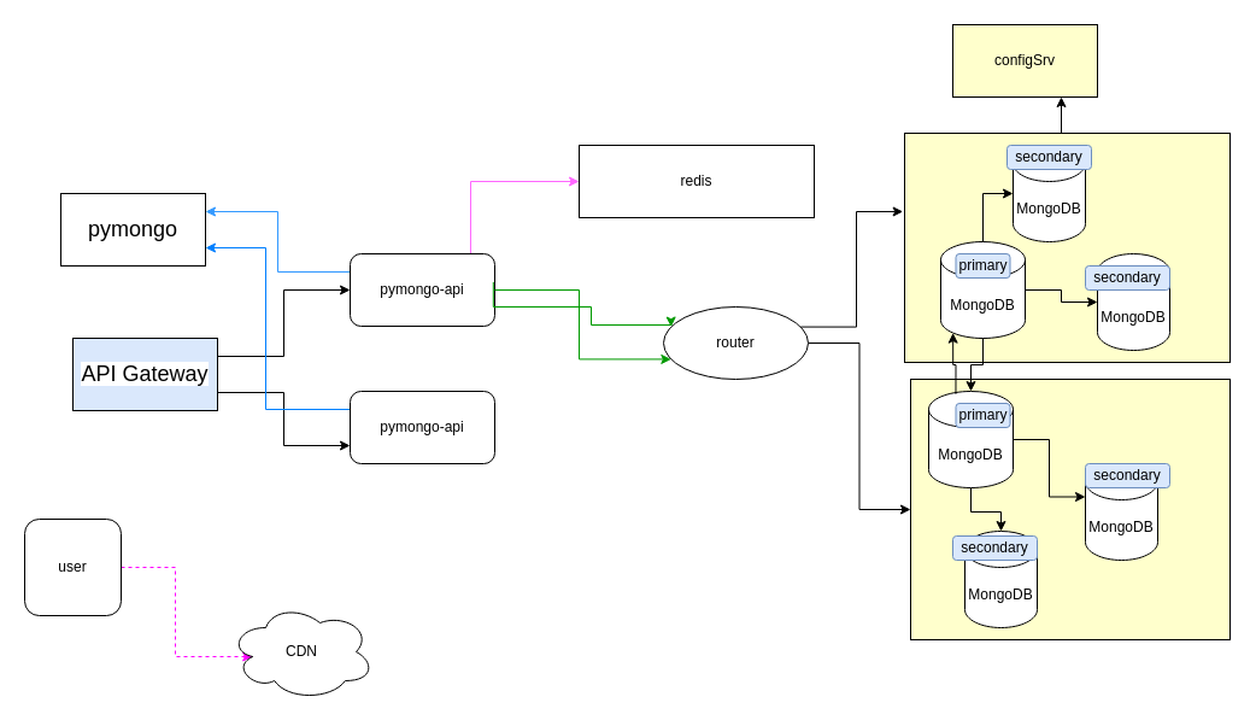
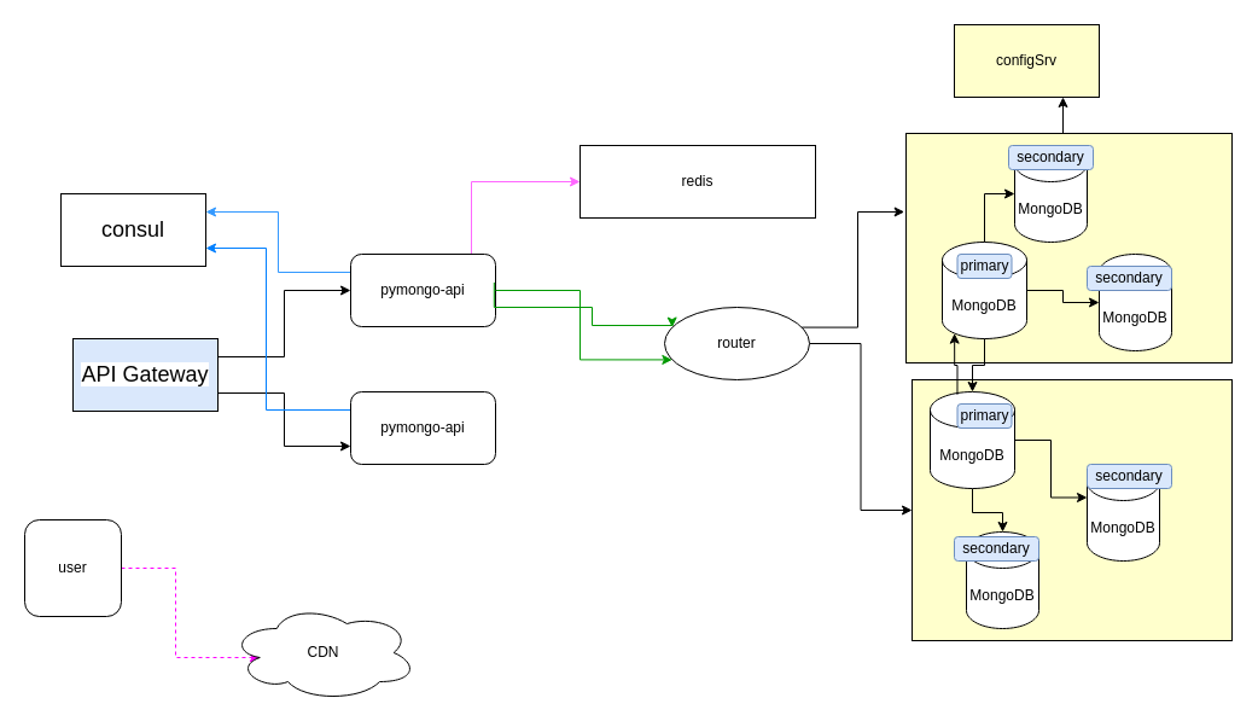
- <mxCell id="36" value="&lt;font face=&quot;YS Text, sans-serif&quot;&gt;&lt;span style=&quot;font-size: 18px; white-space-collapse: preserve; background-color: rgb(255, 255, 255);&quot;&gt;pymongo&lt;/span&gt;&lt;/font&gt;" style="rounded=0;whiteSpace=wrap;html=1;container=0;" parent="1" vertex="1"><mxGeometry x="50" y="160" width="120" height="60" as="geometry" /></mxCell>
+ <mxCell id="36" value="&lt;font face=&quot;YS Text, sans-serif&quot;&gt;&lt;span style=&quot;font-size: 18px; white-space-collapse: preserve; background-color: rgb(255, 255, 255);&quot;&gt;consul&lt;/span&gt;&lt;/font&gt;" style="rounded=0;whiteSpace=wrap;html=1;container=0;" parent="1" vertex="1"><mxGeometry x="50" y="160" width="120" height="60" as="geometry" /></mxCell>
- <mxCell id="41" value="CDN" style="ellipse;shape=cloud;whiteSpace=wrap;html=1;" parent="1" vertex="1"><mxGeometry x="190" y="500" width="120" height="80" as="geometry" /></mxCell>
+ <mxCell id="41" value="CDN" style="ellipse;shape=cloud;whiteSpace=wrap;html=1;" parent="1" vertex="1"><mxGeometry x="190" y="500" width="155" height="80" as="geometry" /></mxCell>
